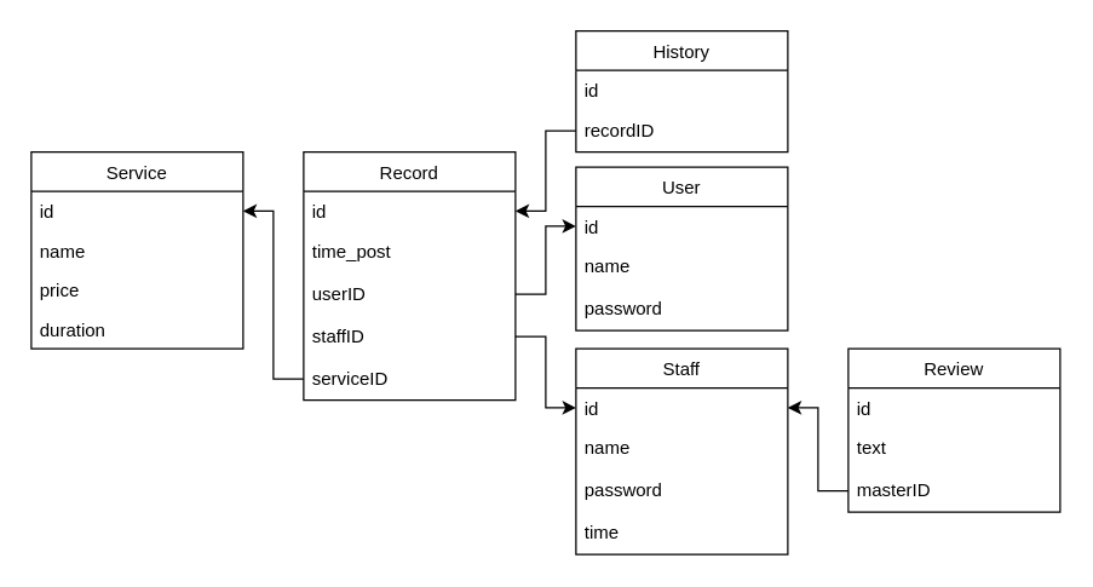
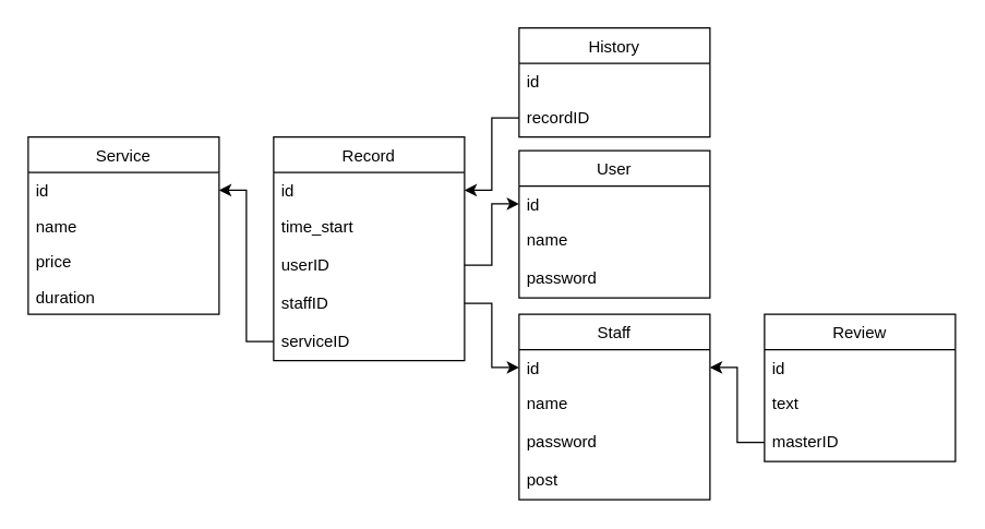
- <mxCell id="8" value="time_post" style="text;strokeColor=none;fillColor=none;align=left;verticalAlign=top;spacingLeft=4;spacingRight=4;overflow=hidden;rotatable=0;points=[[0,0.5],[1,0.5]];portConstraint=eastwest;swimlaneLine=1;" parent="6" vertex="1"><mxGeometry y="52" width="140" height="28" as="geometry" /></mxCell>
+ <mxCell id="8" value="time_start" style="text;strokeColor=none;fillColor=none;align=left;verticalAlign=top;spacingLeft=4;spacingRight=4;overflow=hidden;rotatable=0;points=[[0,0.5],[1,0.5]];portConstraint=eastwest;swimlaneLine=1;" parent="6" vertex="1"><mxGeometry y="52" width="140" height="28" as="geometry" /></mxCell>
- <mxCell id="30" value="time" style="text;strokeColor=none;fillColor=none;align=left;verticalAlign=top;spacingLeft=4;spacingRight=4;overflow=hidden;rotatable=0;points=[[0,0.5],[1,0.5]];portConstraint=eastwest;swimlaneLine=1;" vertex="1" parent="26"><mxGeometry y="108" width="140" height="28" as="geometry" /></mxCell>
+ <mxCell id="30" value="post" style="text;strokeColor=none;fillColor=none;align=left;verticalAlign=top;spacingLeft=4;spacingRight=4;overflow=hidden;rotatable=0;points=[[0,0.5],[1,0.5]];portConstraint=eastwest;swimlaneLine=1;" vertex="1" parent="26"><mxGeometry y="108" width="140" height="28" as="geometry" /></mxCell>
